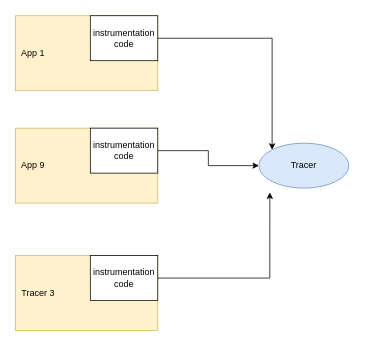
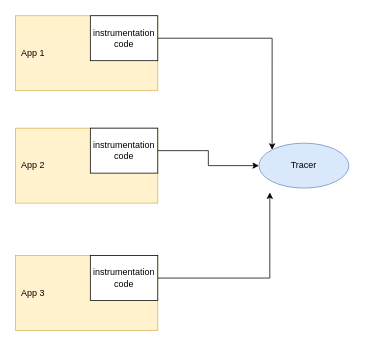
- <mxCell id="5" value="&amp;nbsp; App 9" style="rounded=0;whiteSpace=wrap;html=1;align=left;fillColor=#fff2cc;strokeColor=#d6b656;" vertex="1" parent="1"><mxGeometry x="20" y="170" width="190" height="100" as="geometry" /></mxCell>
+ <mxCell id="5" value="&amp;nbsp; App 2" style="rounded=0;whiteSpace=wrap;html=1;align=left;fillColor=#fff2cc;strokeColor=#d6b656;" vertex="1" parent="1"><mxGeometry x="20" y="170" width="190" height="100" as="geometry" /></mxCell>
- <mxCell id="8" value="&amp;nbsp; Tracer 3" style="rounded=0;whiteSpace=wrap;html=1;align=left;fillColor=#fff2cc;strokeColor=#d6b656;" vertex="1" parent="1"><mxGeometry x="20" y="340" width="190" height="100" as="geometry" /></mxCell>
+ <mxCell id="8" value="&amp;nbsp; App 3" style="rounded=0;whiteSpace=wrap;html=1;align=left;fillColor=#fff2cc;strokeColor=#d6b656;" vertex="1" parent="1"><mxGeometry x="20" y="340" width="190" height="100" as="geometry" /></mxCell>
